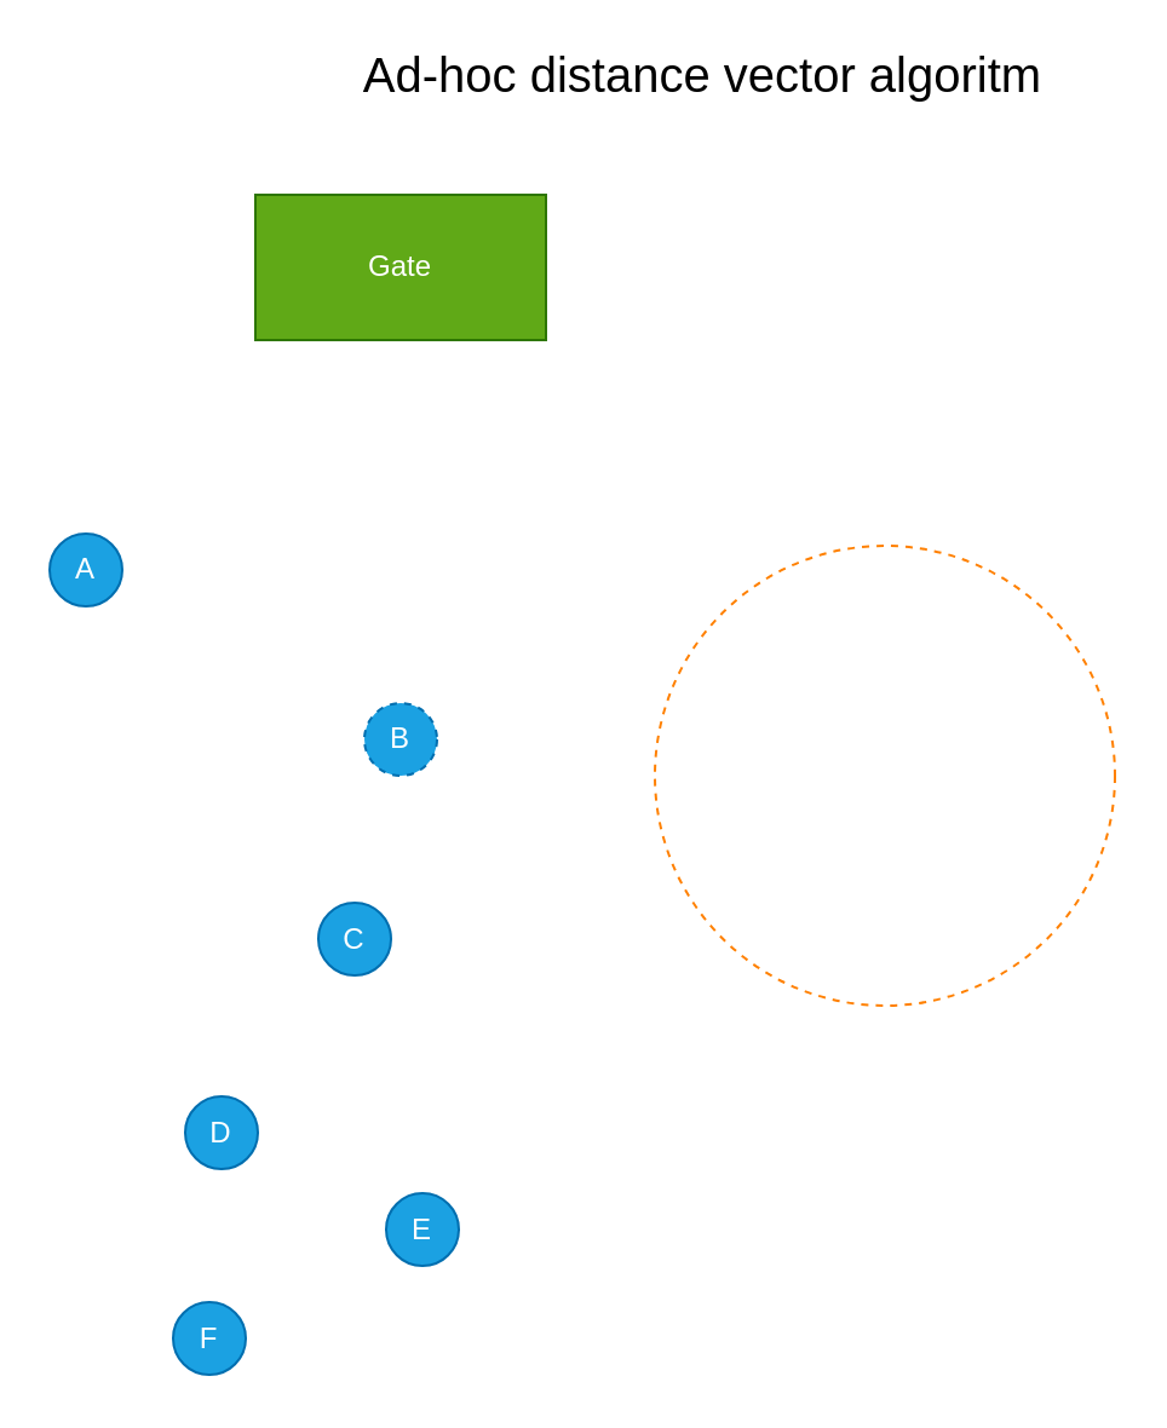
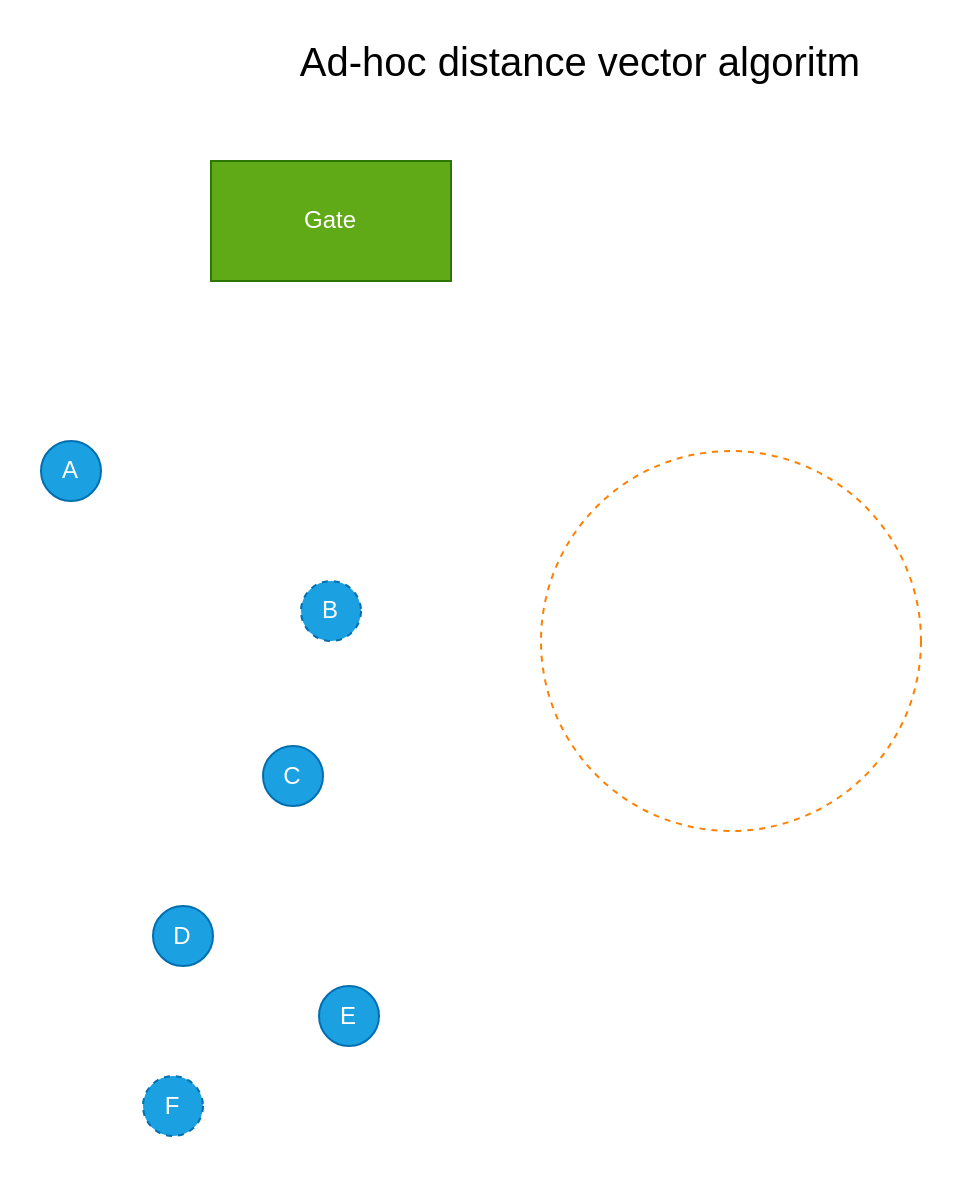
- <mxCell id="7" value="F" style="ellipse;whiteSpace=wrap;html=1;aspect=fixed;fillColor=#1ba1e2;strokeColor=#006EAF;fontColor=#ffffff;" vertex="1" parent="1"><mxGeometry x="71" y="537.5" width="30" height="30" as="geometry" /></mxCell>
+ <mxCell id="7" value="F" style="ellipse;whiteSpace=wrap;html=1;aspect=fixed;fillColor=#1ba1e2;strokeColor=#006EAF;fontColor=#ffffff;dashed=1;" vertex="1" parent="1"><mxGeometry x="71" y="537.5" width="30" height="30" as="geometry" /></mxCell>
